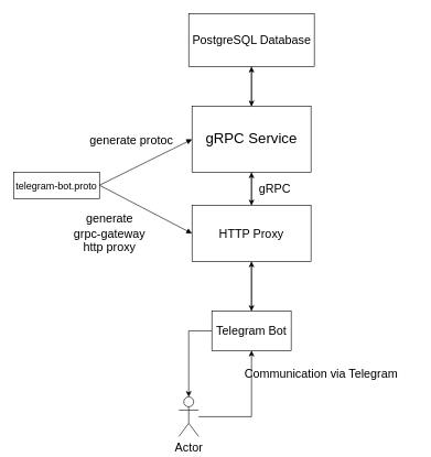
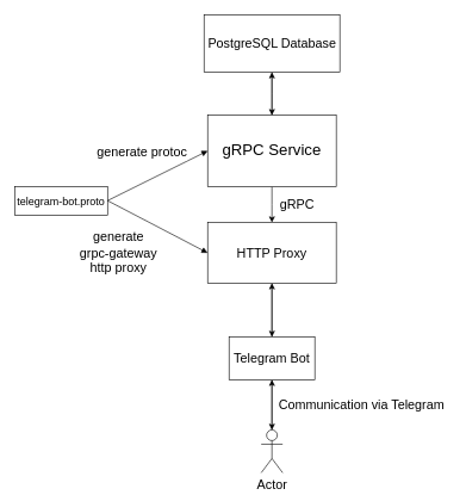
- <mxCell id="7" style="edgeStyle=orthogonalEdgeStyle;rounded=0;orthogonalLoop=1;jettySize=auto;html=1;entryX=0.5;entryY=1;entryDx=0;entryDy=0;fontSize=18;" edge="1" parent="1" source="8" target="4"><mxGeometry relative="1" as="geometry" /></mxCell>
- <mxCell id="14" value="Communication via Telegram" style="text;html=1;align=center;verticalAlign=middle;resizable=0;points=[];autosize=1;strokeColor=none;fillColor=none;fontSize=18;" vertex="1" parent="1"><mxGeometry x="360" y="550" width="250" height="30" as="geometry" /></mxCell>
+ <mxCell id="14" value="Communication via Telegram" style="text;html=1;align=center;verticalAlign=middle;resizable=0;points=[];autosize=1;strokeColor=none;fillColor=none;fontSize=18;" vertex="1" parent="1"><mxGeometry x="380" y="550" width="250" height="30" as="geometry" /></mxCell>
- <mxCell id="13" value="Actor" style="shape=umlActor;verticalLabelPosition=bottom;verticalAlign=top;html=1;outlineConnect=0;fontSize=18;" vertex="1" parent="1"><mxGeometry x="270" y="600" width="30" height="60" as="geometry" /></mxCell>
+ <mxCell id="13" value="Actor" style="shape=umlActor;verticalLabelPosition=bottom;verticalAlign=top;html=1;outlineConnect=0;fontSize=18;" vertex="1" parent="1"><mxGeometry x="365" y="600" width="30" height="60" as="geometry" /></mxCell>
